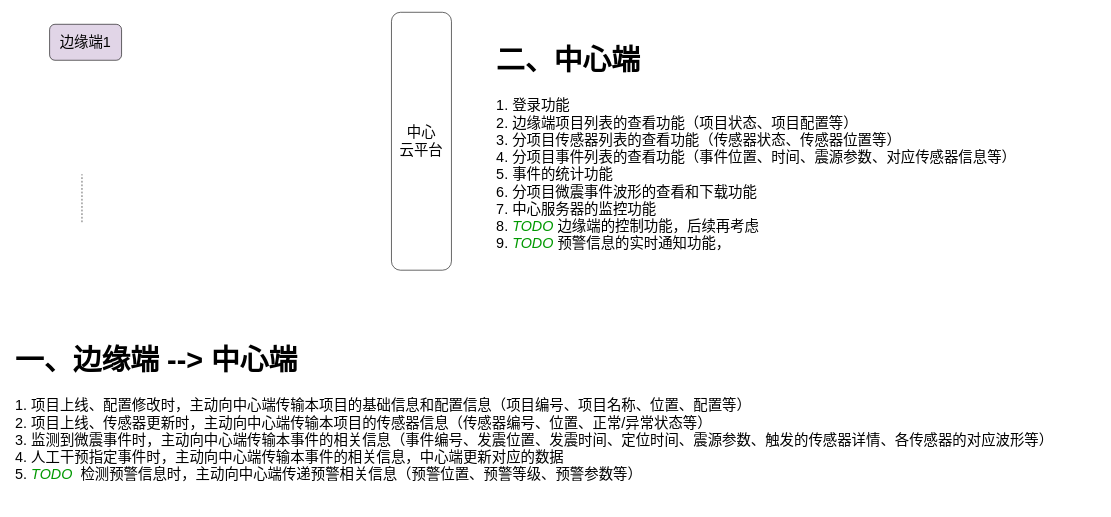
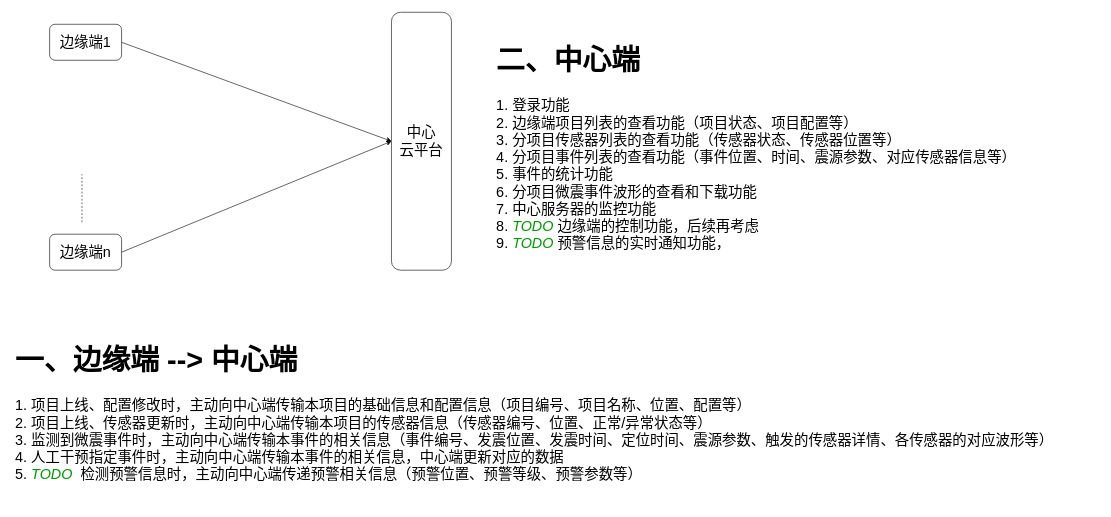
- <mxCell id="3" value="边缘端1" style="rounded=1;whiteSpace=wrap;html=1;fontSize=24;fillColor=#e1d5e7;" vertex="1" parent="1"><mxGeometry x="82" y="40" width="120" height="60" as="geometry" /></mxCell>
+ <mxCell id="3" value="边缘端1" style="rounded=1;whiteSpace=wrap;html=1;fontSize=24;" vertex="1" parent="1"><mxGeometry x="82" y="40" width="120" height="60" as="geometry" /></mxCell>
+ <mxCell id="2" style="edgeStyle=none;html=1;exitX=1;exitY=0.5;exitDx=0;exitDy=0;entryX=0;entryY=0.5;entryDx=0;entryDy=0;fontSize=24;strokeColor=#000000;" edge="1" parent="1" source="3" target="6"><mxGeometry relative="1" as="geometry" /></mxCell>
+ <mxCell id="4" style="edgeStyle=none;html=1;exitX=1;exitY=0.5;exitDx=0;exitDy=0;entryX=0;entryY=0.5;entryDx=0;entryDy=0;fontSize=24;strokeColor=#000000;" edge="1" parent="1" source="5" target="6"><mxGeometry relative="1" as="geometry" /></mxCell>
+ <mxCell id="5" value="边缘端n" style="rounded=1;whiteSpace=wrap;html=1;fontSize=24;" vertex="1" parent="1"><mxGeometry x="82" y="390" width="120" height="60" as="geometry" /></mxCell>
